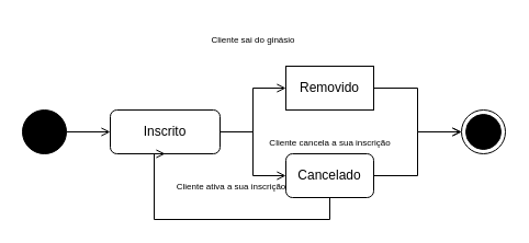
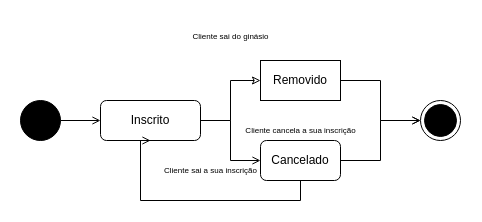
- <mxCell id="5" style="edgeStyle=orthogonalEdgeStyle;rounded=0;orthogonalLoop=1;jettySize=auto;html=1;entryX=0;entryY=0.5;entryDx=0;entryDy=0;fontSize=12;fontColor=default;endArrow=open;endFill=0;" edge="1" parent="1" source="6" target="13"><mxGeometry relative="1" as="geometry" /></mxCell>
+ <mxCell id="5" style="edgeStyle=orthogonalEdgeStyle;rounded=0;orthogonalLoop=1;jettySize=auto;html=1;entryX=0;entryY=0.5;entryDx=0;entryDy=0;fontSize=12;fontColor=default;endArrow=classic;endFill=0;" edge="1" parent="1" source="6" target="13"><mxGeometry relative="1" as="geometry" /></mxCell>
- <mxCell id="11" value="Cliente ativa a sua inscrição" style="text;html=1;align=center;verticalAlign=middle;resizable=0;points=[];autosize=1;strokeColor=none;fillColor=none;fontSize=8;fontColor=default;" vertex="1" parent="1"><mxGeometry x="150" y="160" width="120" height="20" as="geometry" /></mxCell>
+ <mxCell id="11" value="Cliente sai a sua inscrição" style="text;html=1;align=center;verticalAlign=middle;resizable=0;points=[];autosize=1;strokeColor=none;fillColor=none;fontSize=8;fontColor=default;" vertex="1" parent="1"><mxGeometry x="150" y="160" width="120" height="20" as="geometry" /></mxCell>
